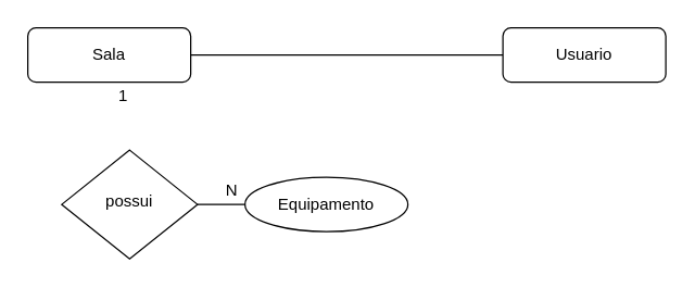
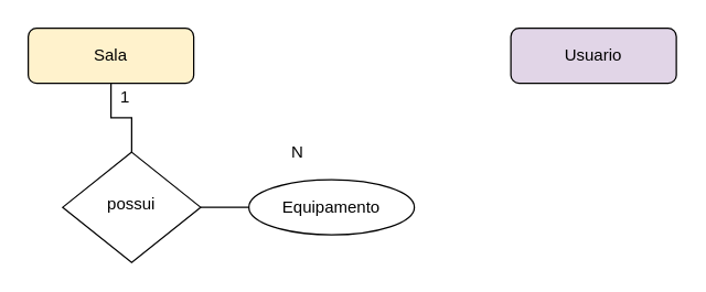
- <mxCell id="3" value="Sala" style="rounded=1;whiteSpace=wrap;html=1;fontSize=12;glass=0;strokeWidth=1;shadow=0;" parent="1" vertex="1"><mxGeometry x="20" y="20" width="120" height="40" as="geometry" /></mxCell>
+ <mxCell id="3" value="Sala" style="rounded=1;whiteSpace=wrap;html=1;fontSize=12;glass=0;strokeWidth=1;shadow=0;fillColor=#fff2cc;" parent="1" vertex="1"><mxGeometry x="20" y="20" width="120" height="40" as="geometry" /></mxCell>
- <mxCell id="2" value="" style="rounded=0;html=1;jettySize=auto;orthogonalLoop=1;fontSize=11;endArrow=none;endFill=0;endSize=8;strokeWidth=1;shadow=0;labelBackgroundColor=none;edgeStyle=orthogonalEdgeStyle;" parent="1" source="3" target="9" edge="1"><mxGeometry relative="1" as="geometry" /></mxCell>
+ <mxCell id="2" value="" style="rounded=0;html=1;jettySize=auto;orthogonalLoop=1;fontSize=11;endArrow=none;endFill=0;endSize=8;strokeWidth=1;shadow=0;labelBackgroundColor=none;edgeStyle=orthogonalEdgeStyle;" parent="1" source="3" target="5" edge="1"><mxGeometry relative="1" as="geometry" /></mxCell>
- <mxCell id="9" value="Usuario" style="rounded=1;whiteSpace=wrap;html=1;" vertex="1" parent="1"><mxGeometry x="370" y="20" width="120" height="40" as="geometry" /></mxCell>
+ <mxCell id="9" value="Usuario" style="rounded=1;whiteSpace=wrap;html=1;fillColor=#e1d5e7;" vertex="1" parent="1"><mxGeometry x="370" y="20" width="120" height="40" as="geometry" /></mxCell>
- <mxCell id="8" value="N" style="text;html=1;align=center;verticalAlign=middle;resizable=0;points=[];autosize=1;strokeColor=none;" vertex="1" parent="1"><mxGeometry x="160" y="130" width="20" height="20" as="geometry" /></mxCell>
+ <mxCell id="8" value="N" style="text;html=1;align=center;verticalAlign=middle;resizable=0;points=[];autosize=1;strokeColor=none;" vertex="1" parent="1"><mxGeometry x="205" y="100" width="20" height="20" as="geometry" /></mxCell>
